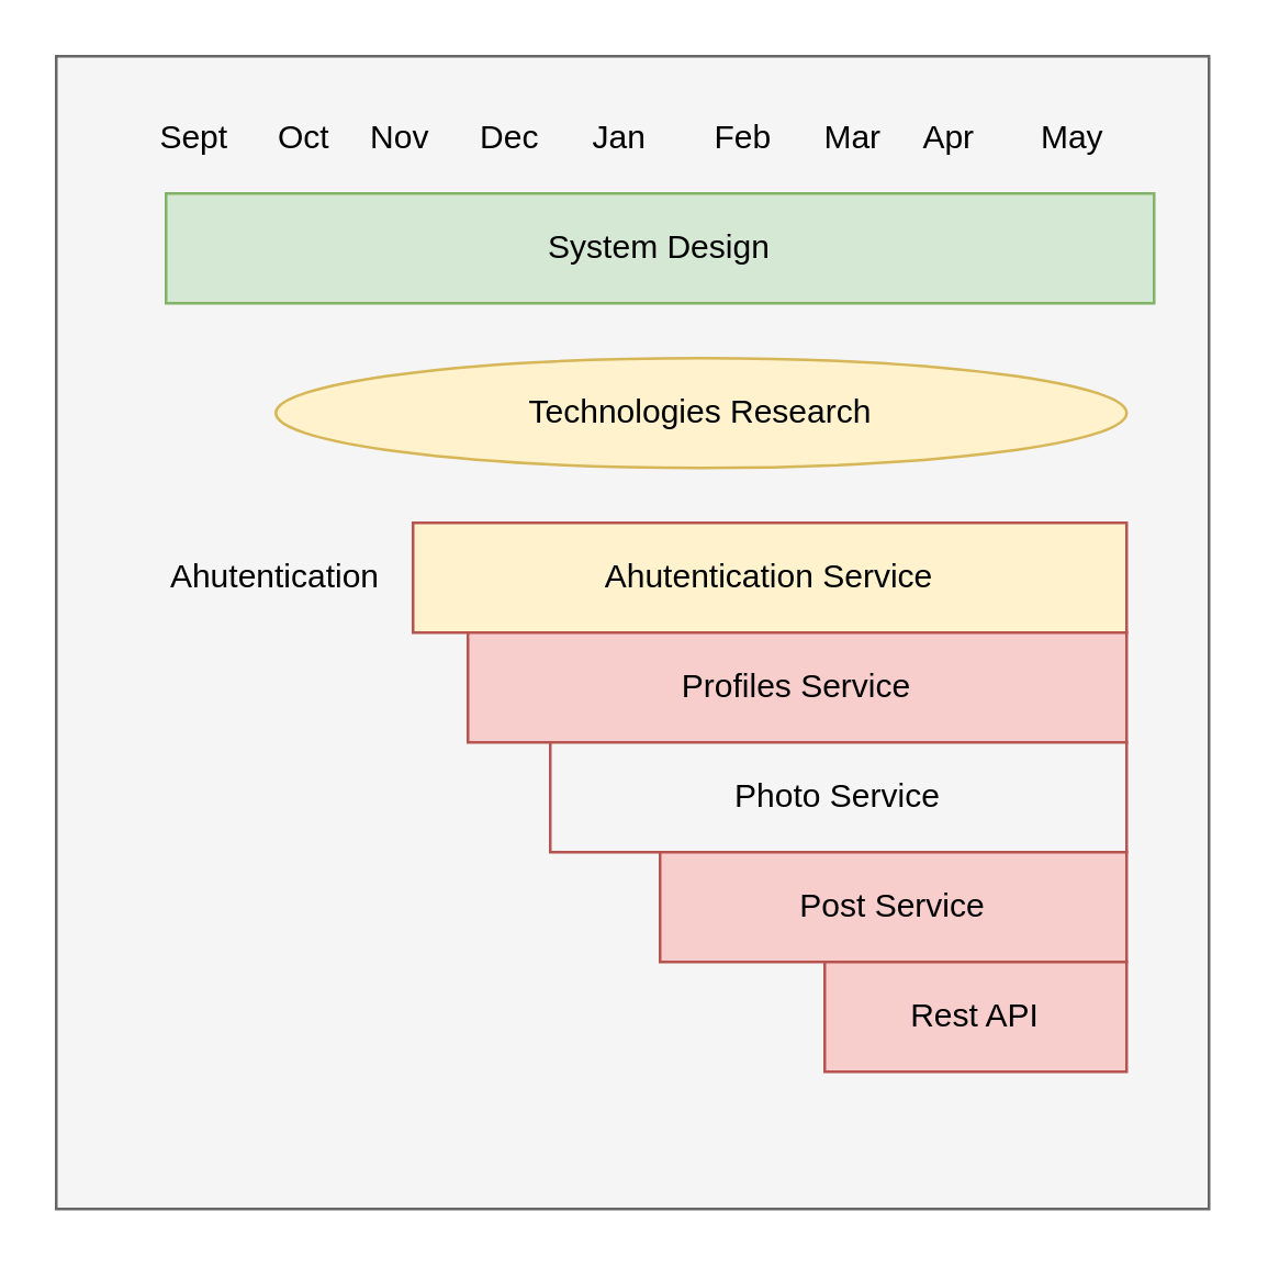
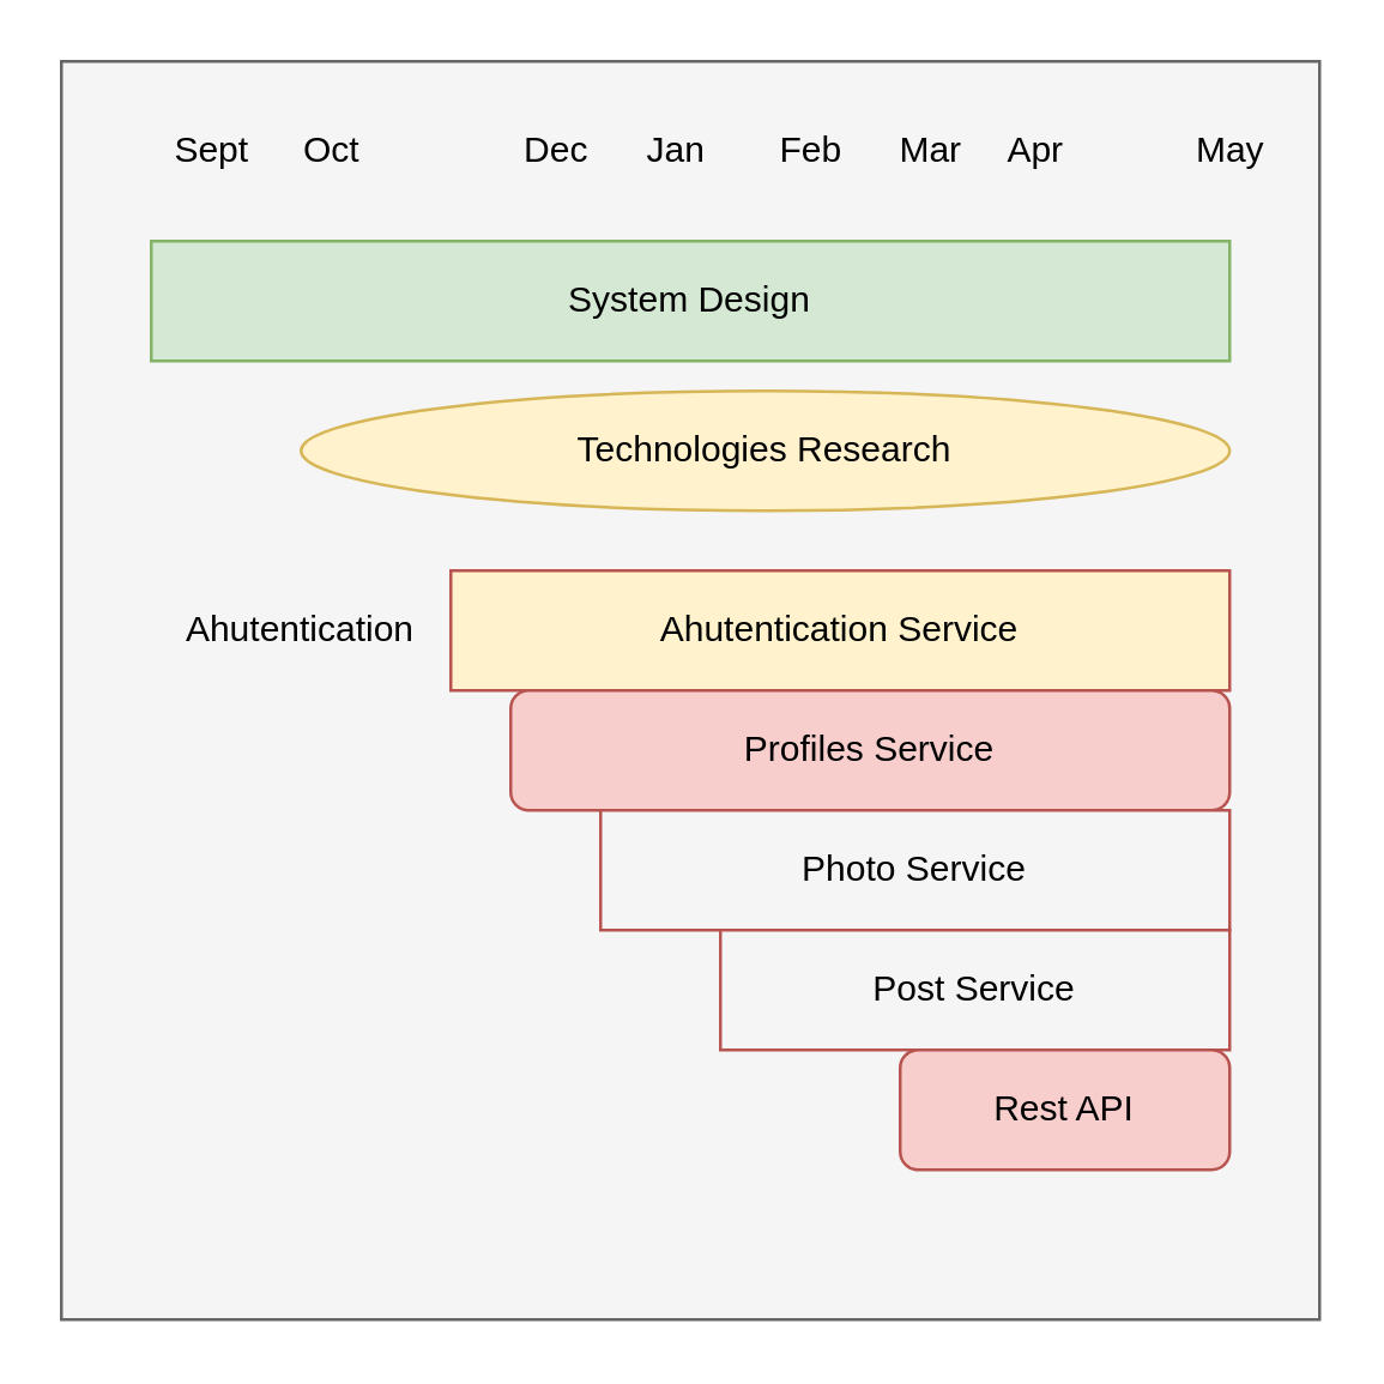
- <mxCell id="5" value="Nov" style="text;html=1;align=center;verticalAlign=middle;resizable=0;points=[];autosize=1;" vertex="1" parent="1"><mxGeometry x="125" y="40" width="40" height="20" as="geometry" /></mxCell>
- <mxCell id="11" value="May" style="text;html=1;align=center;verticalAlign=middle;resizable=0;points=[];autosize=1;" vertex="1" parent="1"><mxGeometry x="370" y="40" width="40" height="20" as="geometry" /></mxCell>
+ <mxCell id="11" value="May" style="text;html=1;align=center;verticalAlign=middle;resizable=0;points=[];autosize=1;" vertex="1" parent="1"><mxGeometry x="390" y="40" width="40" height="20" as="geometry" /></mxCell>
- <mxCell id="12" value="System Design" style="rounded=0;whiteSpace=wrap;html=1;fillColor=#d5e8d4;strokeColor=#82b366;" vertex="1" parent="1"><mxGeometry x="60" y="70" width="360" height="40" as="geometry" /></mxCell>
+ <mxCell id="12" value="System Design" style="rounded=0;whiteSpace=wrap;html=1;fillColor=#d5e8d4;strokeColor=#82b366;" vertex="1" parent="1"><mxGeometry x="50" y="80" width="360" height="40" as="geometry" /></mxCell>
- <mxCell id="15" value="Profiles Service" style="rounded=0;whiteSpace=wrap;html=1;fillColor=#f8cecc;strokeColor=#b85450;" vertex="1" parent="1"><mxGeometry x="170" y="230" width="240" height="40" as="geometry" /></mxCell>
+ <mxCell id="15" value="Profiles Service" style="whiteSpace=wrap;html=1;fillColor=#f8cecc;strokeColor=#b85450;rounded=1;" vertex="1" parent="1"><mxGeometry x="170" y="230" width="240" height="40" as="geometry" /></mxCell>
- <mxCell id="17" value="Post Service" style="rounded=0;whiteSpace=wrap;html=1;fillColor=#f8cecc;strokeColor=#b85450;" vertex="1" parent="1"><mxGeometry x="240" y="310" width="170" height="40" as="geometry" /></mxCell>
+ <mxCell id="17" value="Post Service" style="rounded=0;whiteSpace=wrap;html=1;fillColor=#f5f5f5;strokeColor=#b85450;" vertex="1" parent="1"><mxGeometry x="240" y="310" width="170" height="40" as="geometry" /></mxCell>
- <mxCell id="18" value="Rest API" style="rounded=0;whiteSpace=wrap;html=1;fillColor=#f8cecc;strokeColor=#b85450;" vertex="1" parent="1"><mxGeometry x="300" y="350" width="110" height="40" as="geometry" /></mxCell>
+ <mxCell id="18" value="Rest API" style="whiteSpace=wrap;html=1;fillColor=#f8cecc;strokeColor=#b85450;rounded=1;" vertex="1" parent="1"><mxGeometry x="300" y="350" width="110" height="40" as="geometry" /></mxCell>
